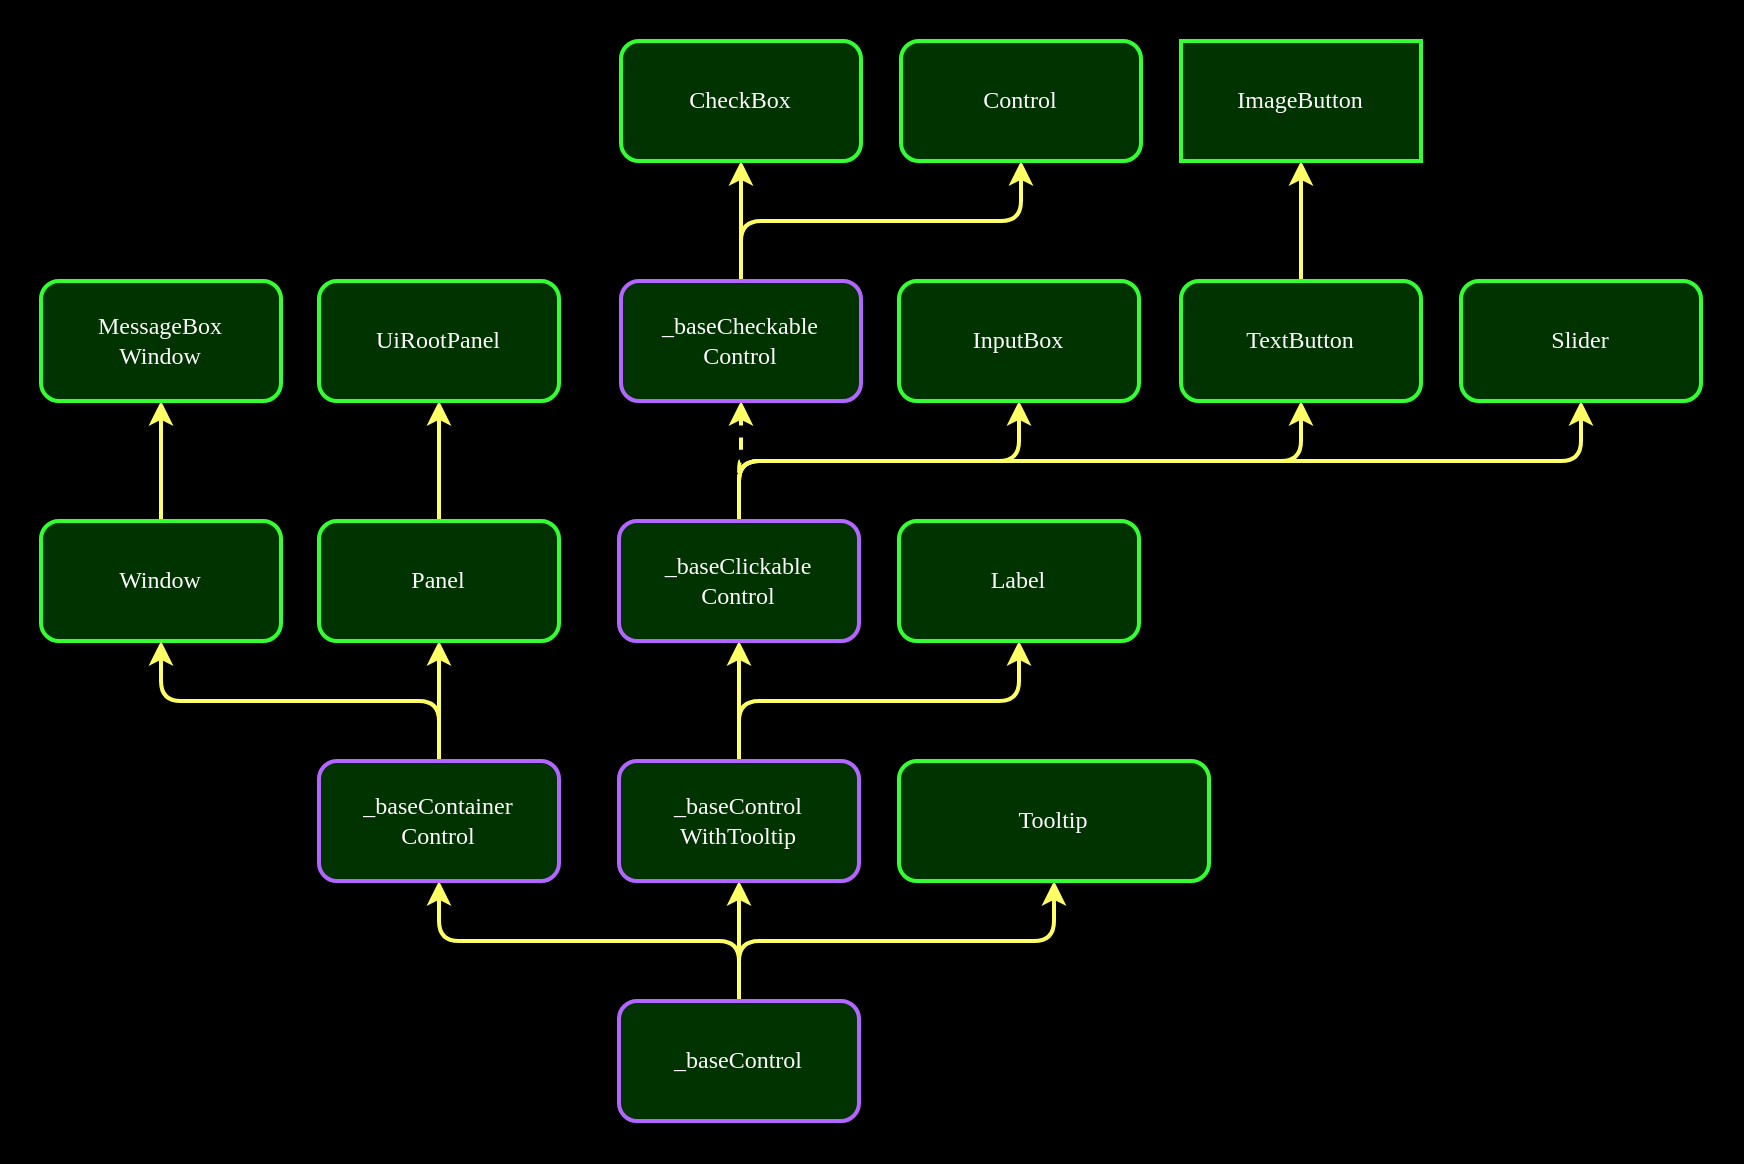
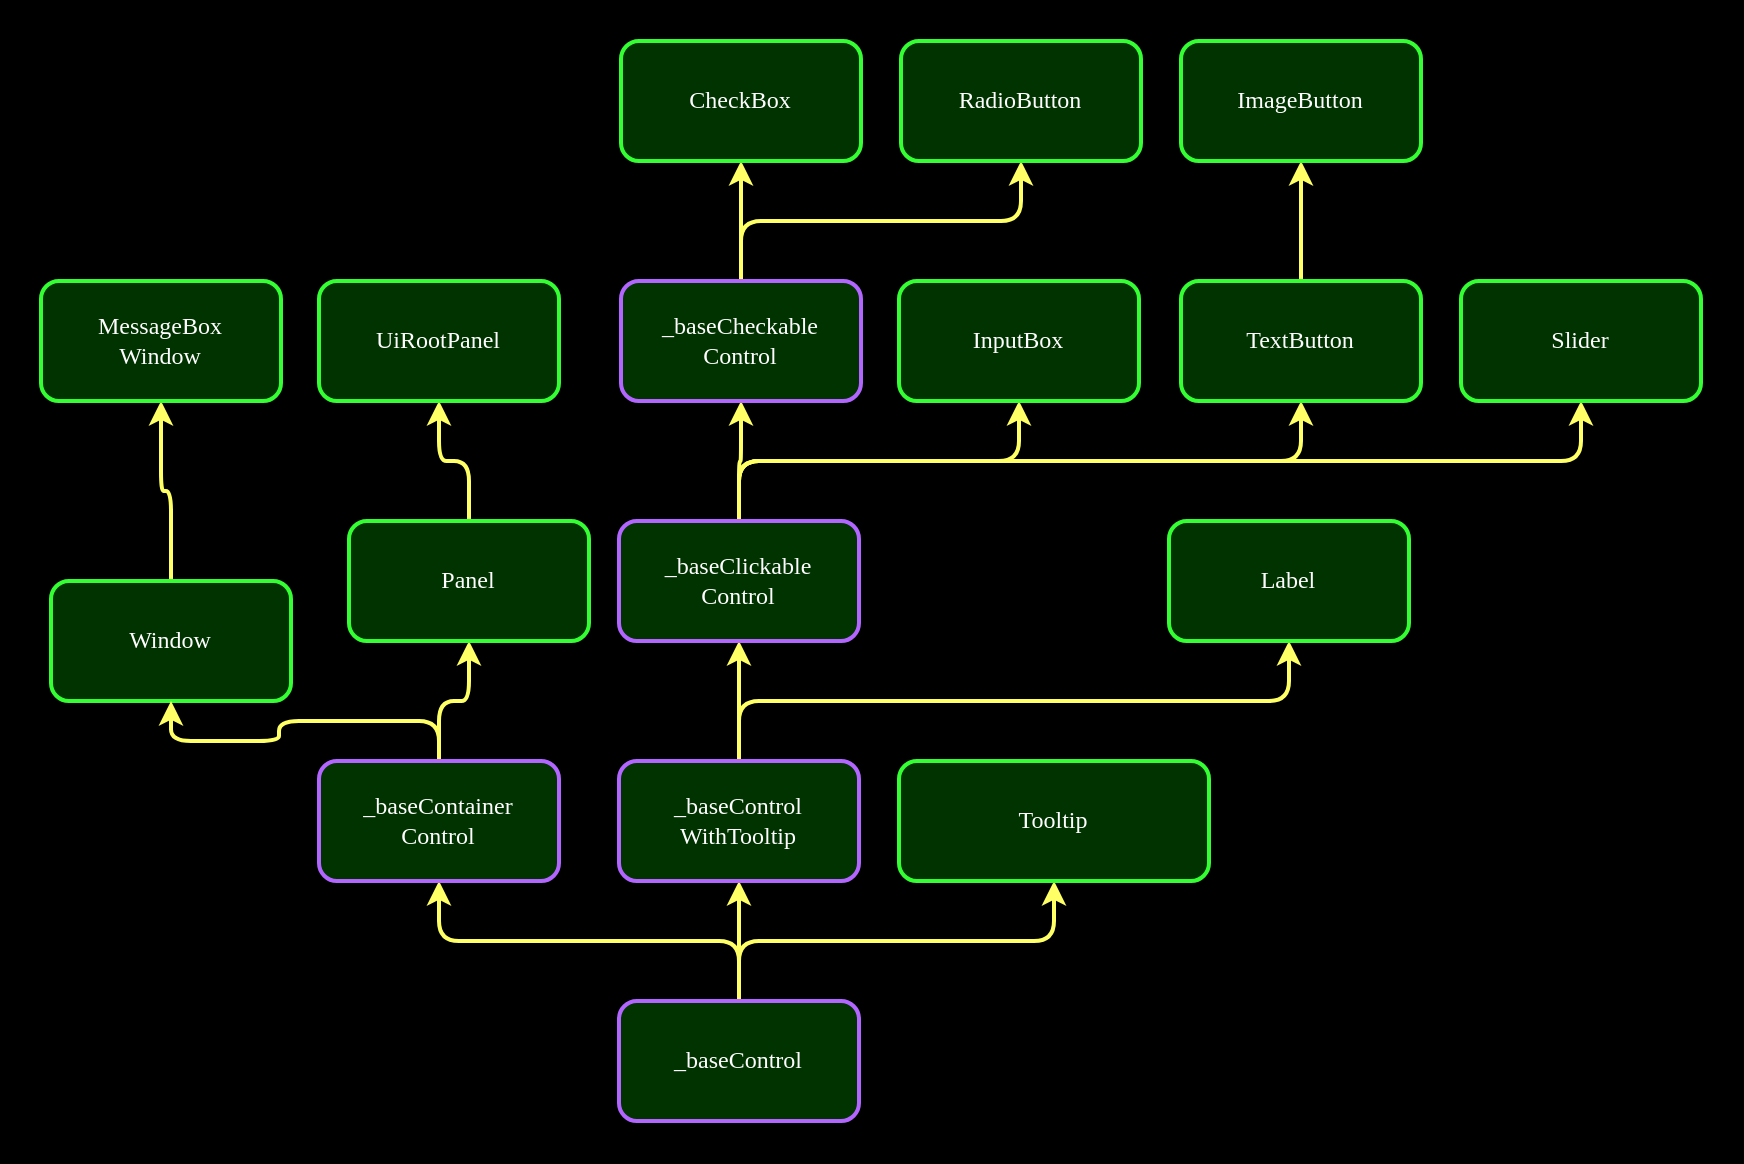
- <mxCell id="27" value="&lt;font face=&quot;Lucida Console&quot;&gt;Control&lt;br&gt;&lt;/font&gt;" style="rounded=1;whiteSpace=wrap;html=1;fillColor=#003300;strokeColor=#33FF33;fontColor=#FFFFFF;strokeWidth=2;" parent="1" vertex="1"><mxGeometry x="450" y="20" width="120" height="60" as="geometry" /></mxCell>
+ <mxCell id="27" value="&lt;font face=&quot;Lucida Console&quot;&gt;RadioButton&lt;br&gt;&lt;/font&gt;" style="rounded=1;whiteSpace=wrap;html=1;fillColor=#003300;strokeColor=#33FF33;fontColor=#FFFFFF;strokeWidth=2;" parent="1" vertex="1"><mxGeometry x="450" y="20" width="120" height="60" as="geometry" /></mxCell>
- <mxCell id="22" value="&lt;font face=&quot;Lucida Console&quot;&gt;ImageButton&lt;br&gt;&lt;/font&gt;" style="whiteSpace=wrap;html=1;fillColor=#003300;strokeColor=#33FF33;fontColor=#FFFFFF;strokeWidth=2;rounded=0;" parent="1" vertex="1"><mxGeometry x="590" y="20" width="120" height="60" as="geometry" /></mxCell>
+ <mxCell id="22" value="&lt;font face=&quot;Lucida Console&quot;&gt;ImageButton&lt;br&gt;&lt;/font&gt;" style="rounded=1;whiteSpace=wrap;html=1;fillColor=#003300;strokeColor=#33FF33;fontColor=#FFFFFF;strokeWidth=2;" parent="1" vertex="1"><mxGeometry x="590" y="20" width="120" height="60" as="geometry" /></mxCell>
- <mxCell id="15" style="edgeStyle=orthogonalEdgeStyle;rounded=1;orthogonalLoop=1;jettySize=auto;html=1;exitX=0.5;exitY=0;exitDx=0;exitDy=0;entryX=0.5;entryY=1;entryDx=0;entryDy=0;fontSize=12;strokeColor=#FFFF66;fontColor=#FFFFFF;strokeWidth=2;dashed=1;" parent="1" source="17" target="25" edge="1"><mxGeometry relative="1" as="geometry" /></mxCell>
+ <mxCell id="15" style="edgeStyle=orthogonalEdgeStyle;rounded=1;orthogonalLoop=1;jettySize=auto;html=1;exitX=0.5;exitY=0;exitDx=0;exitDy=0;entryX=0.5;entryY=1;entryDx=0;entryDy=0;fontSize=12;strokeColor=#FFFF66;fontColor=#FFFFFF;strokeWidth=2;" parent="1" source="17" target="25" edge="1"><mxGeometry relative="1" as="geometry" /></mxCell>
- <mxCell id="11" value="&lt;font face=&quot;Lucida Console&quot;&gt;Window&lt;/font&gt;" style="rounded=1;whiteSpace=wrap;html=1;fillColor=#003300;strokeColor=#33FF33;fontColor=#FFFFFF;strokeWidth=2;" parent="1" vertex="1"><mxGeometry x="20" y="260" width="120" height="60" as="geometry" /></mxCell>
+ <mxCell id="11" value="&lt;font face=&quot;Lucida Console&quot;&gt;Window&lt;/font&gt;" style="rounded=1;whiteSpace=wrap;html=1;fillColor=#003300;strokeColor=#33FF33;fontColor=#FFFFFF;strokeWidth=2;" parent="1" vertex="1"><mxGeometry x="25" y="290" width="120" height="60" as="geometry" /></mxCell>
- <mxCell id="32" value="&lt;font face=&quot;Lucida Console&quot;&gt;Panel&lt;/font&gt;" style="rounded=1;whiteSpace=wrap;html=1;fillColor=#003300;strokeColor=#33FF33;fontColor=#FFFFFF;strokeWidth=2;" parent="1" vertex="1"><mxGeometry x="159" y="260" width="120" height="60" as="geometry" /></mxCell>
+ <mxCell id="32" value="&lt;font face=&quot;Lucida Console&quot;&gt;Panel&lt;/font&gt;" style="rounded=1;whiteSpace=wrap;html=1;fillColor=#003300;strokeColor=#33FF33;fontColor=#FFFFFF;strokeWidth=2;" parent="1" vertex="1"><mxGeometry x="174" y="260" width="120" height="60" as="geometry" /></mxCell>
- <mxCell id="18" value="&lt;font face=&quot;Lucida Console&quot;&gt;Label&lt;br&gt;&lt;/font&gt;" style="rounded=1;whiteSpace=wrap;html=1;fillColor=#003300;strokeColor=#33FF33;fontColor=#FFFFFF;strokeWidth=2;" parent="1" vertex="1"><mxGeometry x="449" y="260" width="120" height="60" as="geometry" /></mxCell>
+ <mxCell id="18" value="&lt;font face=&quot;Lucida Console&quot;&gt;Label&lt;br&gt;&lt;/font&gt;" style="rounded=1;whiteSpace=wrap;html=1;fillColor=#003300;strokeColor=#33FF33;fontColor=#FFFFFF;strokeWidth=2;" parent="1" vertex="1"><mxGeometry x="584" y="260" width="120" height="60" as="geometry" /></mxCell>
